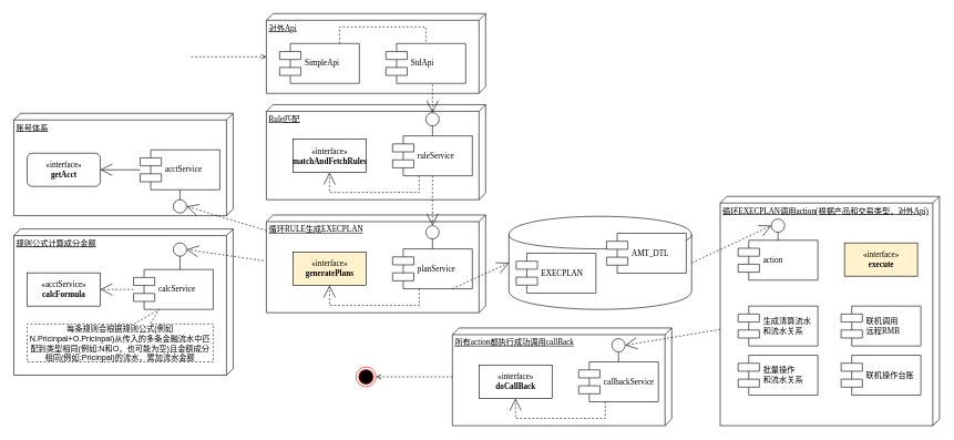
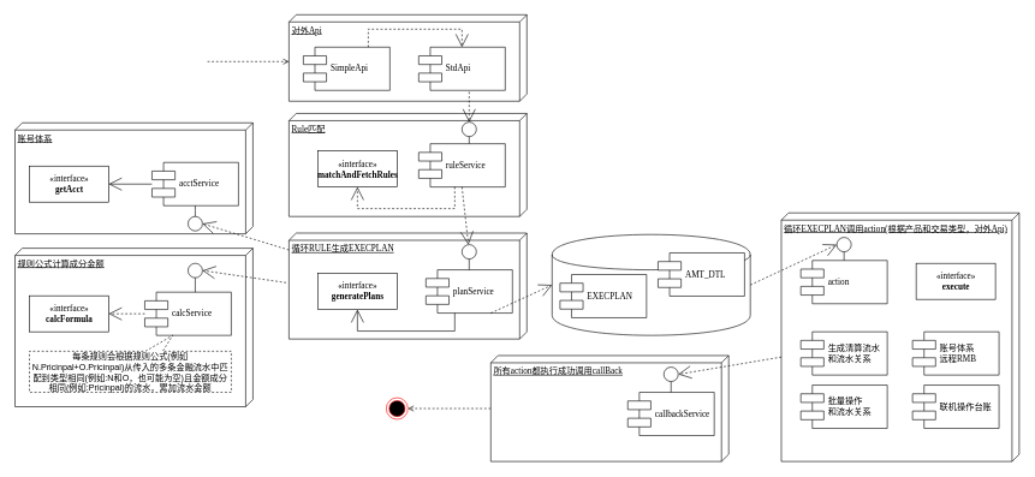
- <mxCell id="18" style="edgeStyle=orthogonalEdgeStyle;rounded=0;html=1;labelBackgroundColor=none;startArrow=none;startFill=0;startSize=8;endArrow=none;endFill=0;endSize=16;fontFamily=Verdana;fontSize=12;dashed=1;exitX=0.75;exitY=0;exitDx=0;exitDy=0;" parent="1" source="17" target="11" edge="1"><mxGeometry relative="1" as="geometry"><Array as="points"><mxPoint x="510" y="40" /><mxPoint x="640" y="40" /></Array><mxPoint x="510" y="60" as="sourcePoint" /><mxPoint x="640" y="70" as="targetPoint" /></mxGeometry></mxCell>
+ <mxCell id="18" style="edgeStyle=orthogonalEdgeStyle;rounded=0;html=1;labelBackgroundColor=none;startArrow=none;startFill=0;startSize=8;endArrow=open;endFill=0;endSize=16;fontFamily=Verdana;fontSize=12;dashed=1;exitX=0.75;exitY=0;exitDx=0;exitDy=0;" parent="1" source="17" target="11" edge="1"><mxGeometry relative="1" as="geometry"><Array as="points"><mxPoint x="510" y="40" /><mxPoint x="640" y="40" /></Array><mxPoint x="510" y="60" as="sourcePoint" /><mxPoint x="640" y="70" as="targetPoint" /></mxGeometry></mxCell>
- <mxCell id="6" value="ruleService" style="shape=component;align=left;spacingLeft=36;rounded=0;shadow=0;comic=0;labelBackgroundColor=none;strokeColor=#000000;strokeWidth=1;fillColor=#ffffff;fontFamily=Verdana;fontSize=12;fontColor=#000000;html=1;" parent="1" vertex="1"><mxGeometry x="590" y="204" width="120" height="60" as="geometry" /></mxCell>
+ <mxCell id="6" value="ruleService" style="shape=component;align=left;spacingLeft=36;rounded=0;shadow=0;comic=0;labelBackgroundColor=none;strokeColor=#000000;strokeWidth=1;fillColor=#ffffff;fontFamily=Verdana;fontSize=12;fontColor=#000000;html=1;" parent="1" vertex="1"><mxGeometry x="580" y="199" width="120" height="60" as="geometry" /></mxCell>
- <mxCell id="9" value="«interface»&lt;br&gt;&lt;b&gt;getAcct&lt;/b&gt;" style="html=1;shadow=0;comic=0;labelBackgroundColor=none;strokeColor=#000000;strokeWidth=1;fillColor=#ffffff;fontFamily=Verdana;fontSize=12;fontColor=#000000;align=center;rounded=1;" parent="1" vertex="1"><mxGeometry x="40" y="230" width="110" height="50" as="geometry" /></mxCell>
+ <mxCell id="9" value="«interface»&lt;br&gt;&lt;b&gt;getAcct&lt;/b&gt;" style="html=1;rounded=0;shadow=0;comic=0;labelBackgroundColor=none;strokeColor=#000000;strokeWidth=1;fillColor=#ffffff;fontFamily=Verdana;fontSize=12;fontColor=#000000;align=center;" parent="1" vertex="1"><mxGeometry x="40" y="230" width="110" height="50" as="geometry" /></mxCell>
- <mxCell id="40" value="«interface»&lt;br&gt;&lt;b&gt;execute&lt;/b&gt;" style="html=1;rounded=0;shadow=0;comic=0;labelBackgroundColor=none;strokeColor=#000000;strokeWidth=1;fillColor=#fff2cc;fontFamily=Verdana;fontSize=12;fontColor=#000000;align=center;" parent="1" vertex="1"><mxGeometry x="1270" y="365" width="110" height="50" as="geometry" /></mxCell>
+ <mxCell id="40" value="«interface»&lt;br&gt;&lt;b&gt;execute&lt;/b&gt;" style="html=1;rounded=0;shadow=0;comic=0;labelBackgroundColor=none;strokeColor=#000000;strokeWidth=1;fillColor=#ffffff;fontFamily=Verdana;fontSize=12;fontColor=#000000;align=center;" parent="1" vertex="1"><mxGeometry x="1270" y="365" width="110" height="50" as="geometry" /></mxCell>
- <mxCell id="28" value="«interface»&lt;br&gt;&lt;b&gt;generatePlans&lt;/b&gt;" style="html=1;rounded=0;shadow=0;comic=0;labelBackgroundColor=none;strokeColor=#000000;strokeWidth=1;fillColor=#fff2cc;fontFamily=Verdana;fontSize=12;fontColor=#000000;align=center;" parent="1" vertex="1"><mxGeometry x="440" y="379" width="110" height="50" as="geometry" /></mxCell>
+ <mxCell id="28" value="«interface»&lt;br&gt;&lt;b&gt;generatePlans&lt;/b&gt;" style="html=1;rounded=0;shadow=0;comic=0;labelBackgroundColor=none;strokeColor=#000000;strokeWidth=1;fillColor=#ffffff;fontFamily=Verdana;fontSize=12;fontColor=#000000;align=center;" parent="1" vertex="1"><mxGeometry x="440" y="379" width="110" height="50" as="geometry" /></mxCell>
- <mxCell id="21" value="«acctService»&lt;br&gt;&lt;b&gt;calcFormula&lt;/b&gt;" style="html=1;rounded=0;shadow=0;comic=0;labelBackgroundColor=none;strokeColor=#000000;strokeWidth=1;fillColor=#ffffff;fontFamily=Verdana;fontSize=12;fontColor=#000000;align=center;" parent="1" vertex="1"><mxGeometry x="40" y="410" width="110" height="50" as="geometry" /></mxCell>
+ <mxCell id="21" value="«interface»&lt;br&gt;&lt;b&gt;calcFormula&lt;/b&gt;" style="html=1;rounded=0;shadow=0;comic=0;labelBackgroundColor=none;strokeColor=#000000;strokeWidth=1;fillColor=#ffffff;fontFamily=Verdana;fontSize=12;fontColor=#000000;align=center;" parent="1" vertex="1"><mxGeometry x="40" y="410" width="110" height="50" as="geometry" /></mxCell>
- <mxCell id="32" style="edgeStyle=orthogonalEdgeStyle;rounded=0;html=1;labelBackgroundColor=none;startArrow=none;startFill=0;startSize=8;endArrow=open;endFill=0;endSize=16;fontFamily=Verdana;fontSize=12;dashed=1;" parent="1" source="29" target="28" edge="1"><mxGeometry relative="1" as="geometry"><Array as="points"><mxPoint x="630" y="459" /><mxPoint x="495" y="459" /></Array></mxGeometry></mxCell>
+ <mxCell id="32" style="edgeStyle=orthogonalEdgeStyle;rounded=0;html=1;labelBackgroundColor=none;startArrow=none;startFill=0;startSize=8;endArrow=open;endFill=0;endSize=16;fontFamily=Verdana;fontSize=12;dashed=0;" parent="1" source="29" target="28" edge="1"><mxGeometry relative="1" as="geometry"><Array as="points"><mxPoint x="630" y="459" /><mxPoint x="495" y="459" /></Array></mxGeometry></mxCell>
- <mxCell id="46" value="&lt;div&gt;联机调用&lt;/div&gt;&lt;div&gt;远程RMB&lt;/div&gt;" style="shape=component;align=left;spacingLeft=36;rounded=0;shadow=0;comic=0;labelBackgroundColor=none;strokeColor=#000000;strokeWidth=1;fillColor=#ffffff;fontFamily=Verdana;fontSize=12;fontColor=#000000;html=1;" parent="1" vertex="1"><mxGeometry x="1265" y="460" width="120" height="60" as="geometry" /></mxCell>
+ <mxCell id="46" value="&lt;div&gt;账号体系&lt;/div&gt;&lt;div&gt;远程RMB&lt;/div&gt;" style="shape=component;align=left;spacingLeft=36;rounded=0;shadow=0;comic=0;labelBackgroundColor=none;strokeColor=#000000;strokeWidth=1;fillColor=#ffffff;fontFamily=Verdana;fontSize=12;fontColor=#000000;html=1;" parent="1" vertex="1"><mxGeometry x="1265" y="460" width="120" height="60" as="geometry" /></mxCell>
- <mxCell id="51" value="«interface»&lt;br&gt;&lt;b&gt;doCallBack&lt;/b&gt;" style="html=1;rounded=0;shadow=0;comic=0;labelBackgroundColor=none;strokeColor=#000000;strokeWidth=1;fillColor=#ffffff;fontFamily=Verdana;fontSize=12;fontColor=#000000;align=center;" parent="1" vertex="1"><mxGeometry x="720" y="549" width="110" height="50" as="geometry" /></mxCell>
- <mxCell id="55" style="edgeStyle=orthogonalEdgeStyle;rounded=0;html=1;labelBackgroundColor=none;startArrow=none;startFill=0;startSize=8;endArrow=open;endFill=0;endSize=16;fontFamily=Verdana;fontSize=12;dashed=1;" parent="1" source="52" target="51" edge="1"><mxGeometry relative="1" as="geometry"><Array as="points"><mxPoint x="910" y="629" /><mxPoint x="775" y="629" /></Array></mxGeometry></mxCell>
